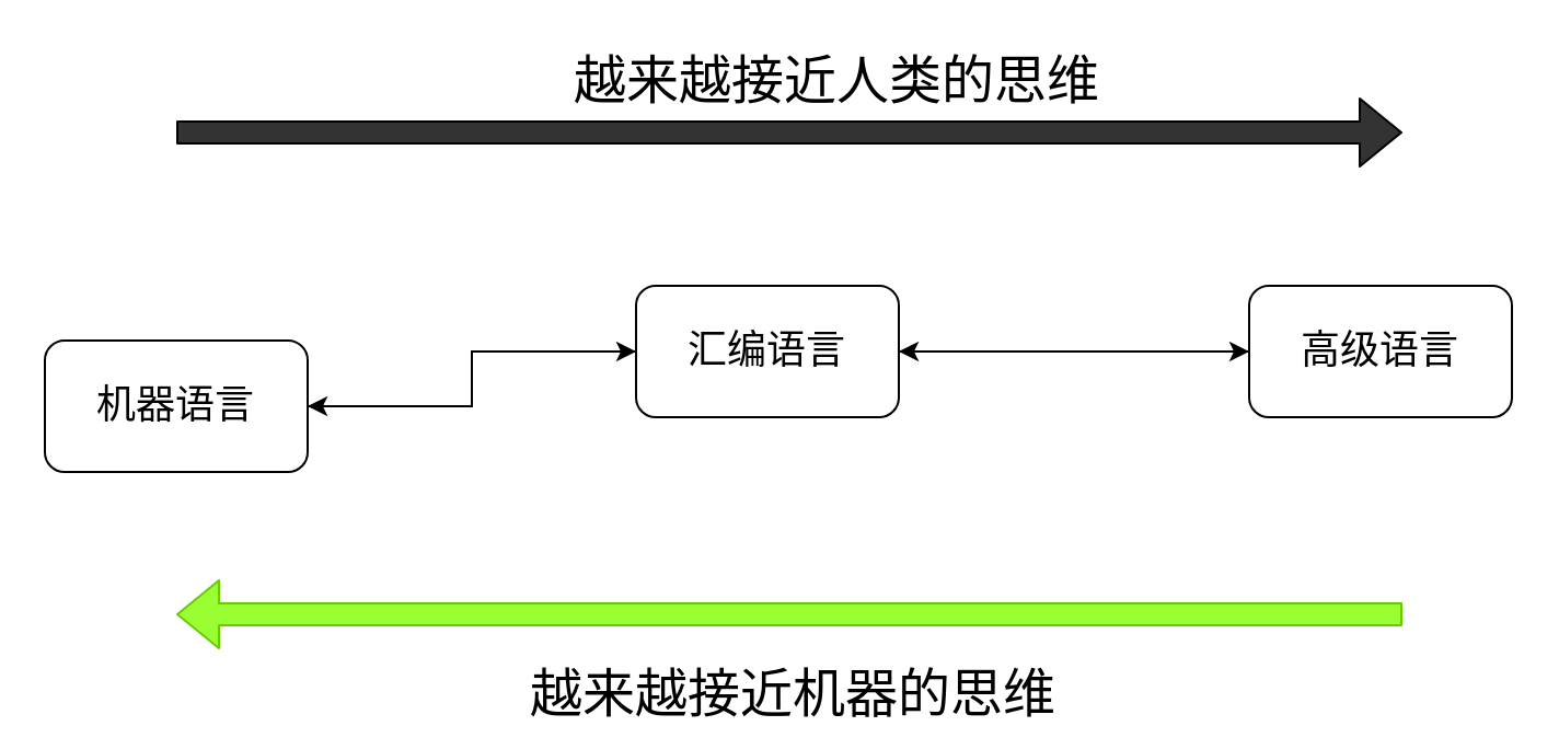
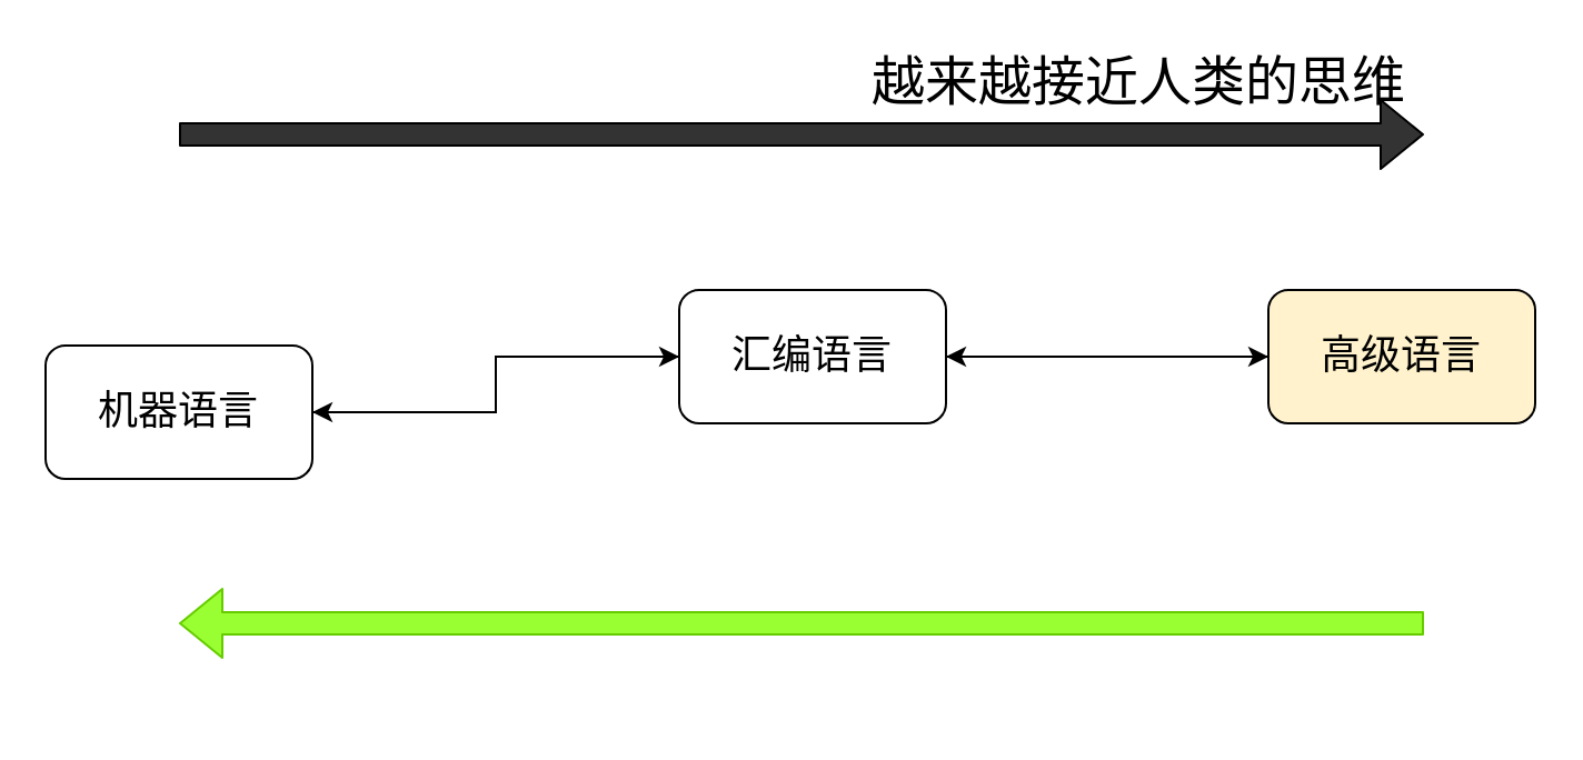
- <mxCell id="10" value="&lt;font style=&quot;font-size: 24px&quot;&gt;越来越接近人类的思维&lt;/font&gt;" style="text;html=1;resizable=0;points=[];autosize=1;align=left;verticalAlign=top;spacingTop=-4;" vertex="1" parent="1"><mxGeometry x="260" y="20" width="260" height="20" as="geometry" /></mxCell>
+ <mxCell id="10" value="&lt;font style=&quot;font-size: 24px&quot;&gt;越来越接近人类的思维&lt;/font&gt;" style="text;html=1;resizable=0;points=[];autosize=1;align=left;verticalAlign=top;spacingTop=-4;" vertex="1" parent="1"><mxGeometry x="390" y="20" width="260" height="20" as="geometry" /></mxCell>
- <mxCell id="7" value="&lt;font style=&quot;font-size: 18px&quot;&gt;汇编语言&lt;/font&gt;" style="rounded=1;whiteSpace=wrap;html=1;" vertex="1" parent="1"><mxGeometry x="290" y="130" width="120" height="60" as="geometry" /></mxCell>
+ <mxCell id="7" value="&lt;font style=&quot;font-size: 18px&quot;&gt;汇编语言&lt;/font&gt;" style="rounded=1;whiteSpace=wrap;html=1;" vertex="1" parent="1"><mxGeometry x="305" y="130" width="120" height="60" as="geometry" /></mxCell>
- <mxCell id="9" value="&lt;font style=&quot;font-size: 18px&quot;&gt;高级语言&lt;/font&gt;" style="rounded=1;whiteSpace=wrap;html=1;" vertex="1" parent="1"><mxGeometry x="570" y="130" width="120" height="60" as="geometry" /></mxCell>
+ <mxCell id="9" value="&lt;font style=&quot;font-size: 18px&quot;&gt;高级语言&lt;/font&gt;" style="rounded=1;whiteSpace=wrap;html=1;fillColor=#fff2cc;" vertex="1" parent="1"><mxGeometry x="570" y="130" width="120" height="60" as="geometry" /></mxCell>
- <mxCell id="12" value="&lt;font style=&quot;font-size: 24px&quot;&gt;越来越接近机器的思维&lt;/font&gt;" style="text;html=1;resizable=0;points=[];autosize=1;align=left;verticalAlign=top;spacingTop=-4;" vertex="1" parent="1"><mxGeometry x="240" y="300" width="260" height="20" as="geometry" /></mxCell>
